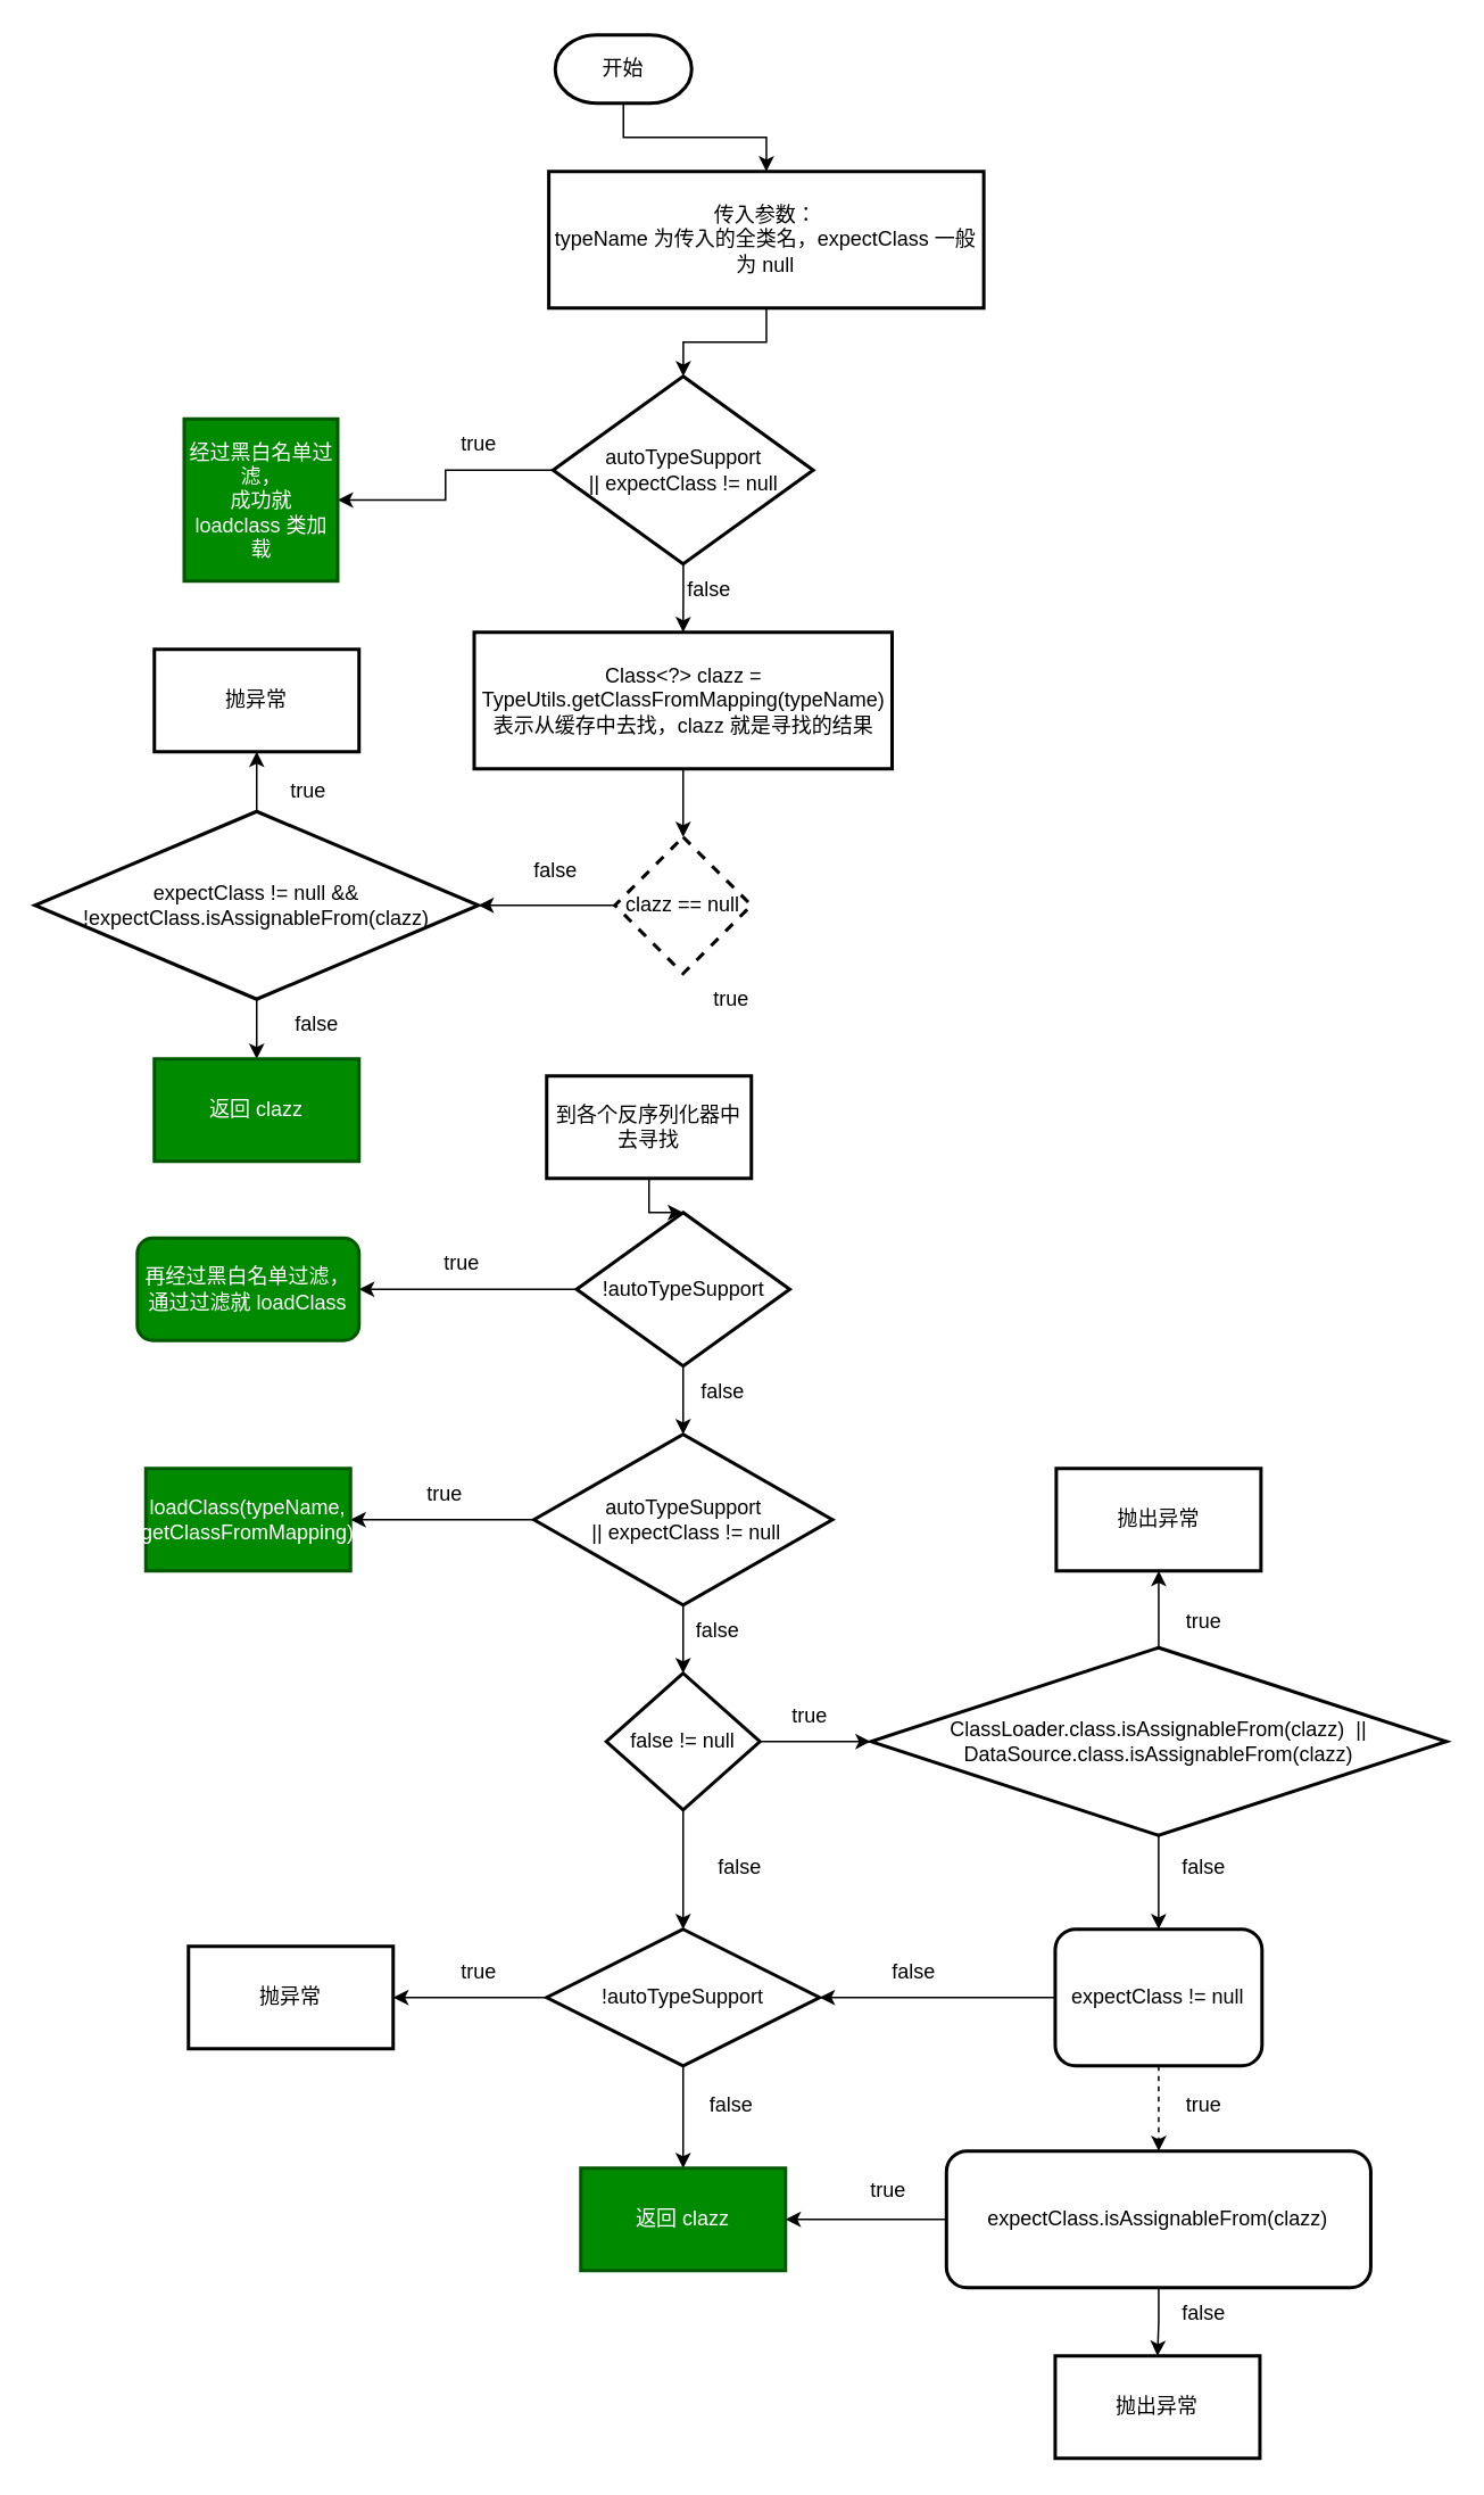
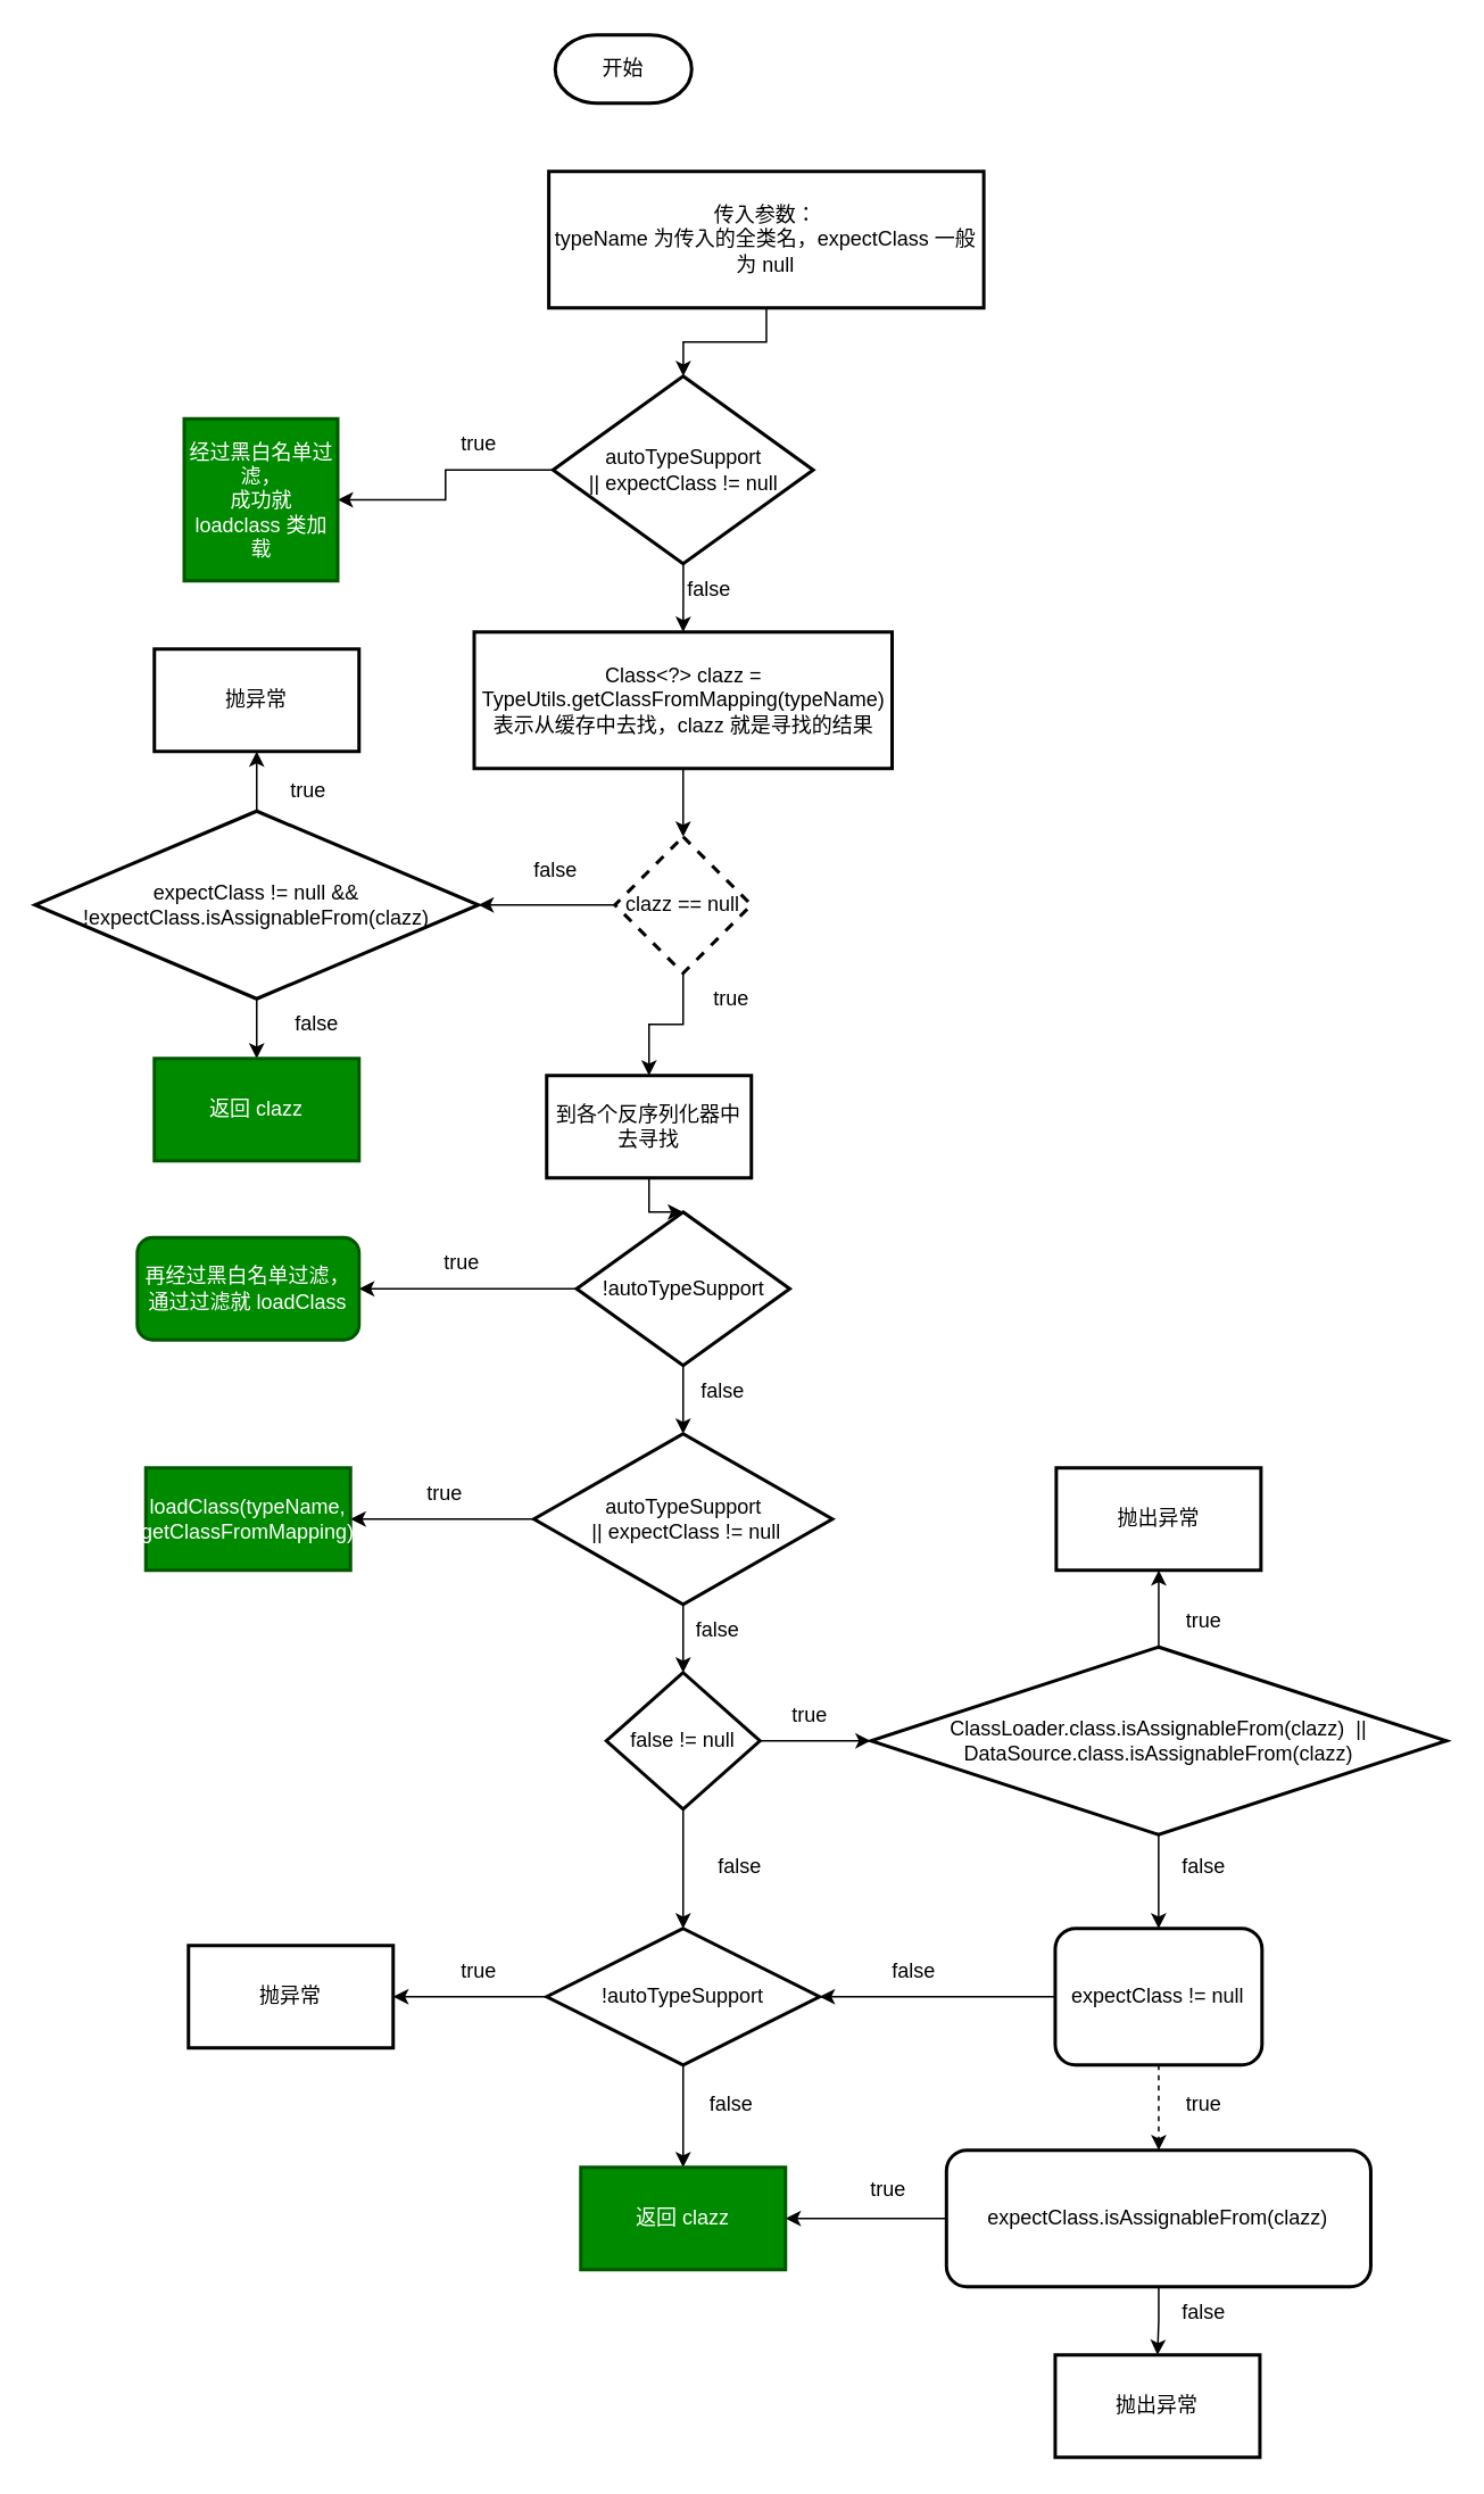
- <mxCell id="2" value="" style="edgeStyle=orthogonalEdgeStyle;rounded=0;orthogonalLoop=1;jettySize=auto;html=1;" parent="1" source="3" target="5" edge="1"><mxGeometry relative="1" as="geometry" /></mxCell>
+ <mxCell id="14" value="" style="edgeStyle=orthogonalEdgeStyle;rounded=0;orthogonalLoop=1;jettySize=auto;html=1;" parent="1" source="16" target="29" edge="1"><mxGeometry relative="1" as="geometry" /></mxCell>
